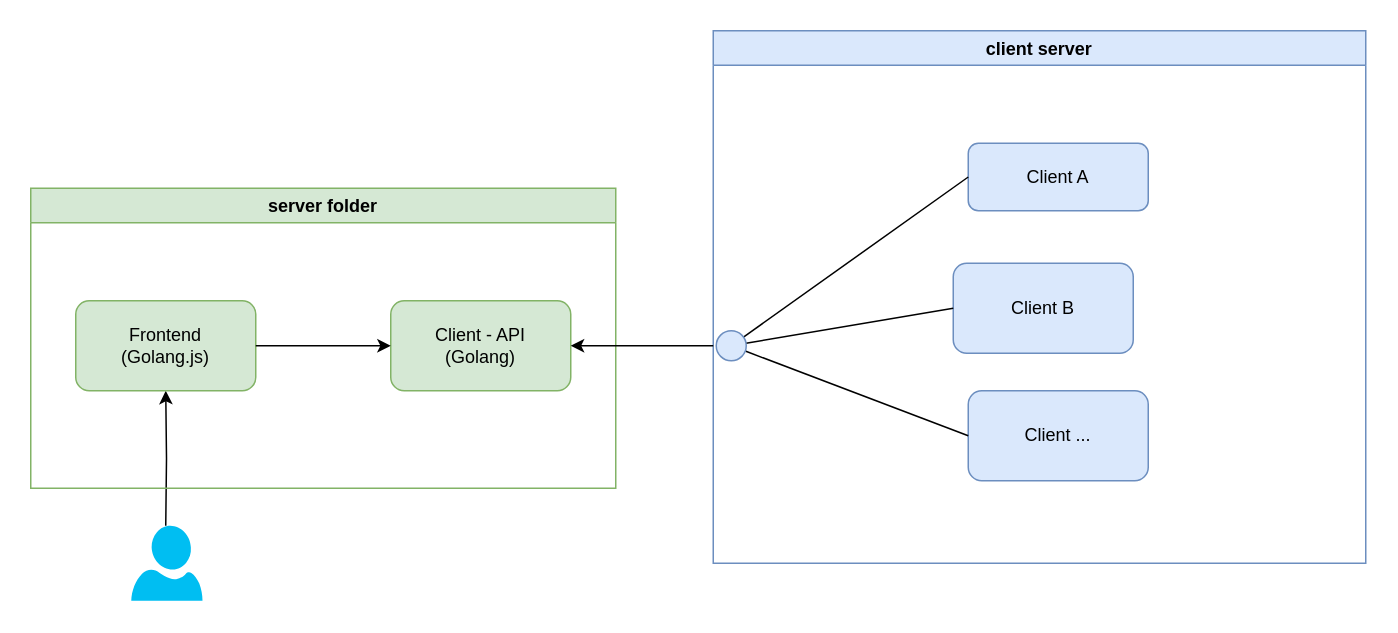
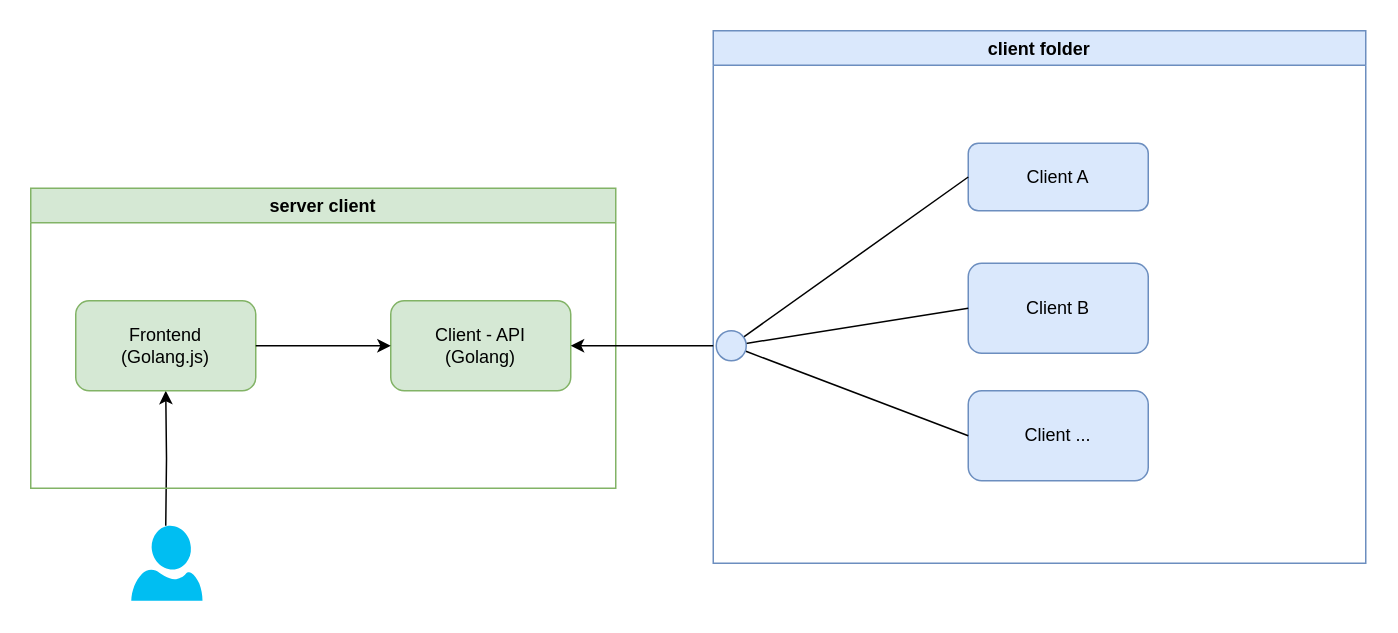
- <mxCell id="7" value="client server" style="swimlane;fillColor=#dae8fc;strokeColor=#6c8ebf;" parent="1" vertex="1"><mxGeometry x="475" y="20" width="435" height="355" as="geometry" /></mxCell>
+ <mxCell id="7" value="client folder" style="swimlane;fillColor=#dae8fc;strokeColor=#6c8ebf;" parent="1" vertex="1"><mxGeometry x="475" y="20" width="435" height="355" as="geometry" /></mxCell>
- <mxCell id="3" value="server folder" style="swimlane;fillColor=#d5e8d4;strokeColor=#82b366;" parent="1" vertex="1"><mxGeometry x="20" y="125" width="390" height="200" as="geometry" /></mxCell>
+ <mxCell id="3" value="server client" style="swimlane;fillColor=#d5e8d4;strokeColor=#82b366;" parent="1" vertex="1"><mxGeometry x="20" y="125" width="390" height="200" as="geometry" /></mxCell>
- <mxCell id="10" value="Client B" style="rounded=1;whiteSpace=wrap;html=1;fillColor=#dae8fc;strokeColor=#6c8ebf;" parent="7" vertex="1"><mxGeometry x="160" y="155" width="120" height="60" as="geometry" /></mxCell>
+ <mxCell id="10" value="Client B" style="rounded=1;whiteSpace=wrap;html=1;fillColor=#dae8fc;strokeColor=#6c8ebf;" parent="7" vertex="1"><mxGeometry x="170" y="155" width="120" height="60" as="geometry" /></mxCell>
